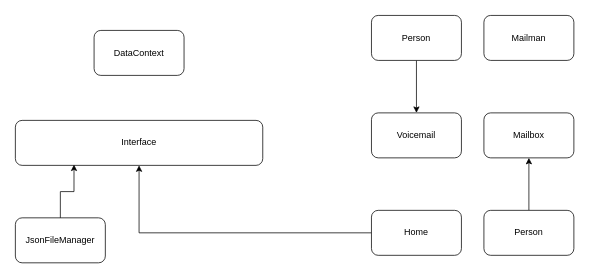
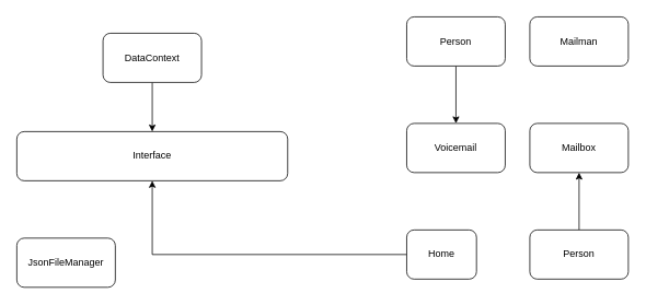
+ <mxCell id="2" style="edgeStyle=orthogonalEdgeStyle;rounded=0;orthogonalLoop=1;jettySize=auto;html=1;entryX=0.5;entryY=0;entryDx=0;entryDy=0;" edge="1" parent="1" source="3" target="5"><mxGeometry relative="1" as="geometry" /></mxCell>
- <mxCell id="6" style="edgeStyle=orthogonalEdgeStyle;rounded=0;orthogonalLoop=1;jettySize=auto;html=1;entryX=0.237;entryY=0.982;entryDx=0;entryDy=0;entryPerimeter=0;" edge="1" parent="1" source="4" target="5"><mxGeometry relative="1" as="geometry" /></mxCell>
- <mxCell id="11" value="Home" style="rounded=1;whiteSpace=wrap;html=1;" vertex="1" parent="1"><mxGeometry x="495" y="280" width="120" height="60" as="geometry" /></mxCell>
+ <mxCell id="11" value="Home" style="rounded=1;whiteSpace=wrap;html=1;" vertex="1" parent="1"><mxGeometry x="495" y="280" width="85" height="60" as="geometry" /></mxCell>
